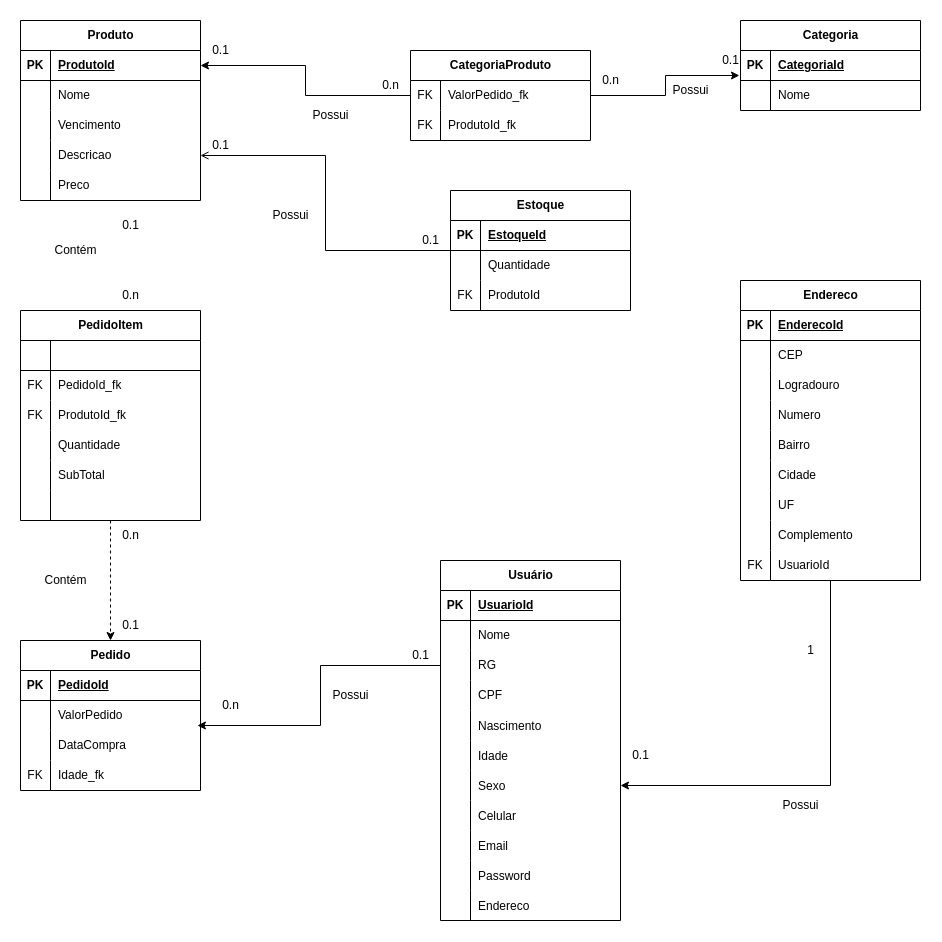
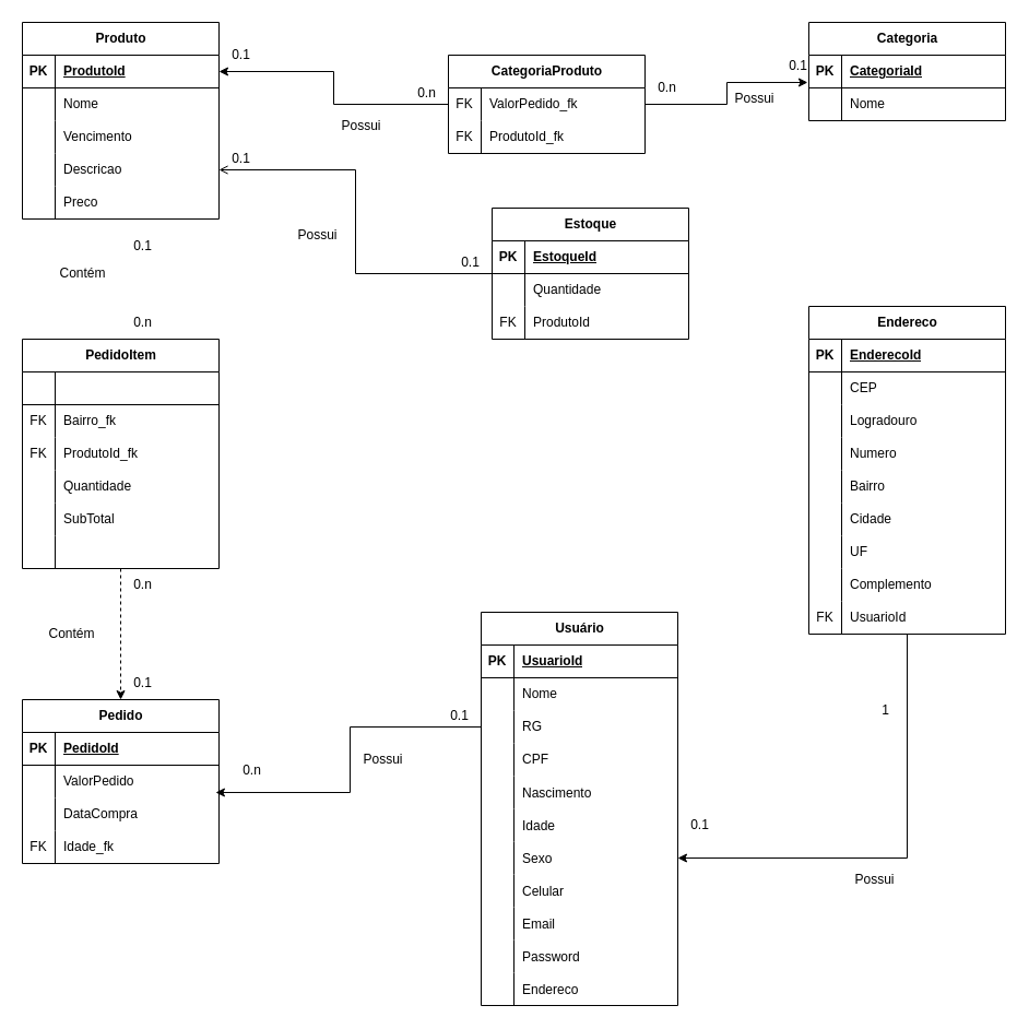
- <mxCell id="103" value="PedidoId_fk" style="shape=partialRectangle;connectable=0;fillColor=none;top=0;left=0;bottom=0;right=0;align=left;spacingLeft=6;fontStyle=0;overflow=hidden;whiteSpace=wrap;html=1;" vertex="1" parent="101"><mxGeometry x="30" width="150" height="30" as="geometry"><mxRectangle width="150" height="30" as="alternateBounds" /></mxGeometry></mxCell>
+ <mxCell id="103" value="Bairro_fk" style="shape=partialRectangle;connectable=0;fillColor=none;top=0;left=0;bottom=0;right=0;align=left;spacingLeft=6;fontStyle=0;overflow=hidden;whiteSpace=wrap;html=1;" vertex="1" parent="101"><mxGeometry x="30" width="150" height="30" as="geometry"><mxRectangle width="150" height="30" as="alternateBounds" /></mxGeometry></mxCell>
